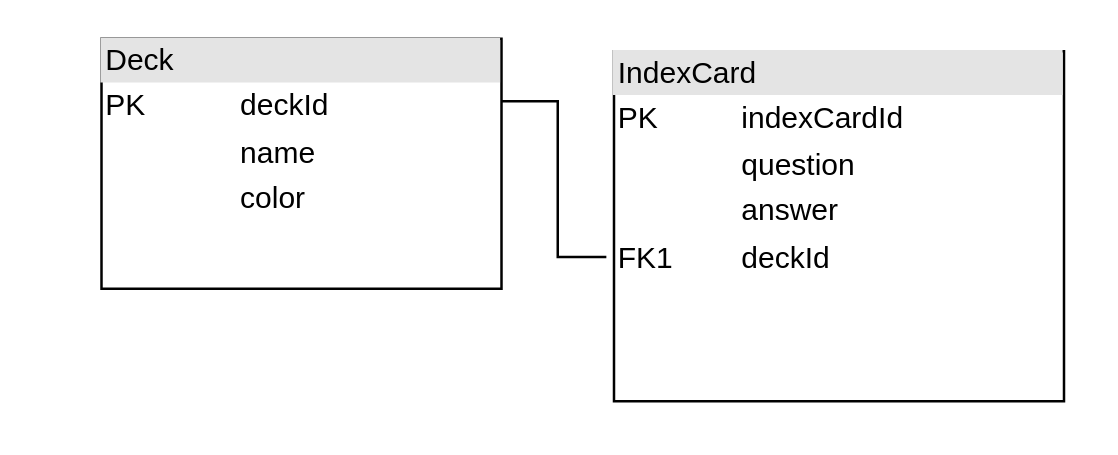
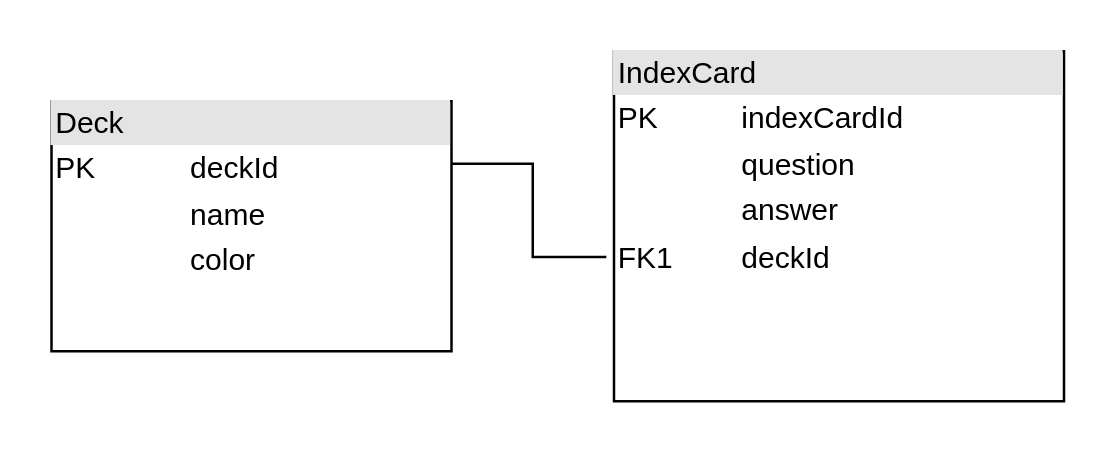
- <mxCell id="2" value="&lt;div style=&quot;box-sizing:border-box;width:100%;background:#e4e4e4;padding:2px;&quot;&gt;Deck&lt;/div&gt;&lt;table style=&quot;width:100%;font-size:1em;&quot; cellpadding=&quot;2&quot; cellspacing=&quot;0&quot;&gt;&lt;tbody&gt;&lt;tr&gt;&lt;td&gt;PK&lt;/td&gt;&lt;td&gt;deckId&lt;/td&gt;&lt;/tr&gt;&lt;tr&gt;&lt;td&gt;&lt;br&gt;&lt;/td&gt;&lt;td&gt;name&lt;/td&gt;&lt;/tr&gt;&lt;tr&gt;&lt;td&gt;&lt;br&gt;&lt;/td&gt;&lt;td&gt;color&lt;/td&gt;&lt;/tr&gt;&lt;/tbody&gt;&lt;/table&gt;" style="verticalAlign=top;align=left;overflow=fill;html=1;whiteSpace=wrap;" parent="1" vertex="1"><mxGeometry x="40" y="15" width="160" height="100" as="geometry" /></mxCell>
+ <mxCell id="2" value="&lt;div style=&quot;box-sizing:border-box;width:100%;background:#e4e4e4;padding:2px;&quot;&gt;Deck&lt;/div&gt;&lt;table style=&quot;width:100%;font-size:1em;&quot; cellpadding=&quot;2&quot; cellspacing=&quot;0&quot;&gt;&lt;tbody&gt;&lt;tr&gt;&lt;td&gt;PK&lt;/td&gt;&lt;td&gt;deckId&lt;/td&gt;&lt;/tr&gt;&lt;tr&gt;&lt;td&gt;&lt;br&gt;&lt;/td&gt;&lt;td&gt;name&lt;/td&gt;&lt;/tr&gt;&lt;tr&gt;&lt;td&gt;&lt;br&gt;&lt;/td&gt;&lt;td&gt;color&lt;/td&gt;&lt;/tr&gt;&lt;/tbody&gt;&lt;/table&gt;" style="verticalAlign=top;align=left;overflow=fill;html=1;whiteSpace=wrap;" parent="1" vertex="1"><mxGeometry x="20" y="40" width="160" height="100" as="geometry" /></mxCell>
